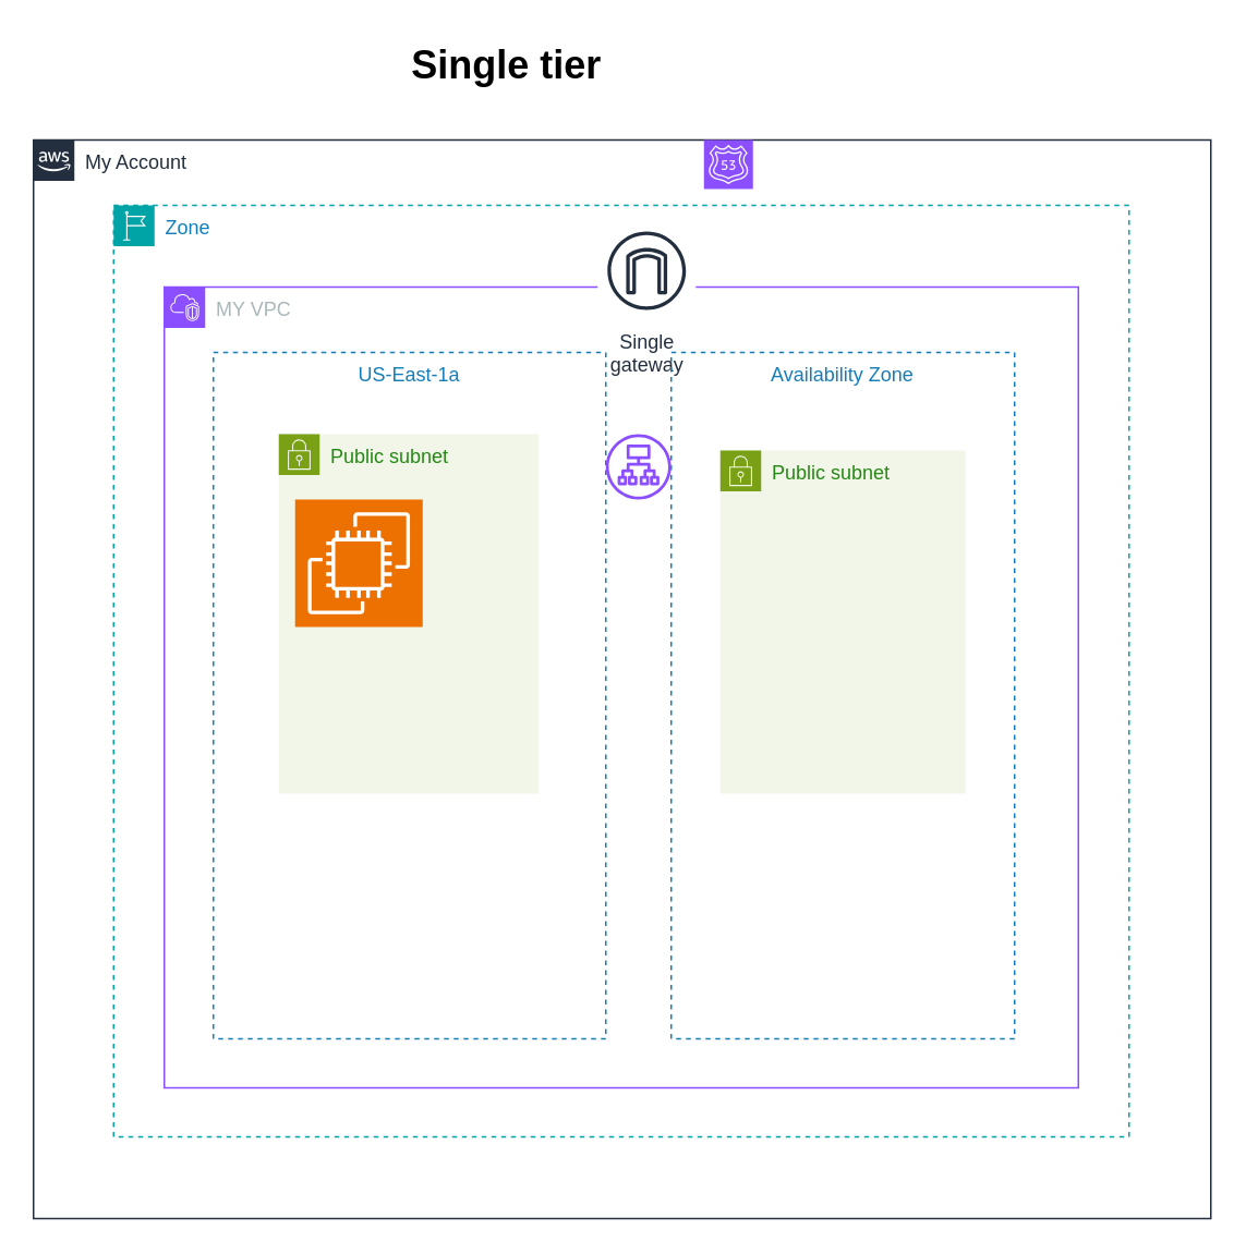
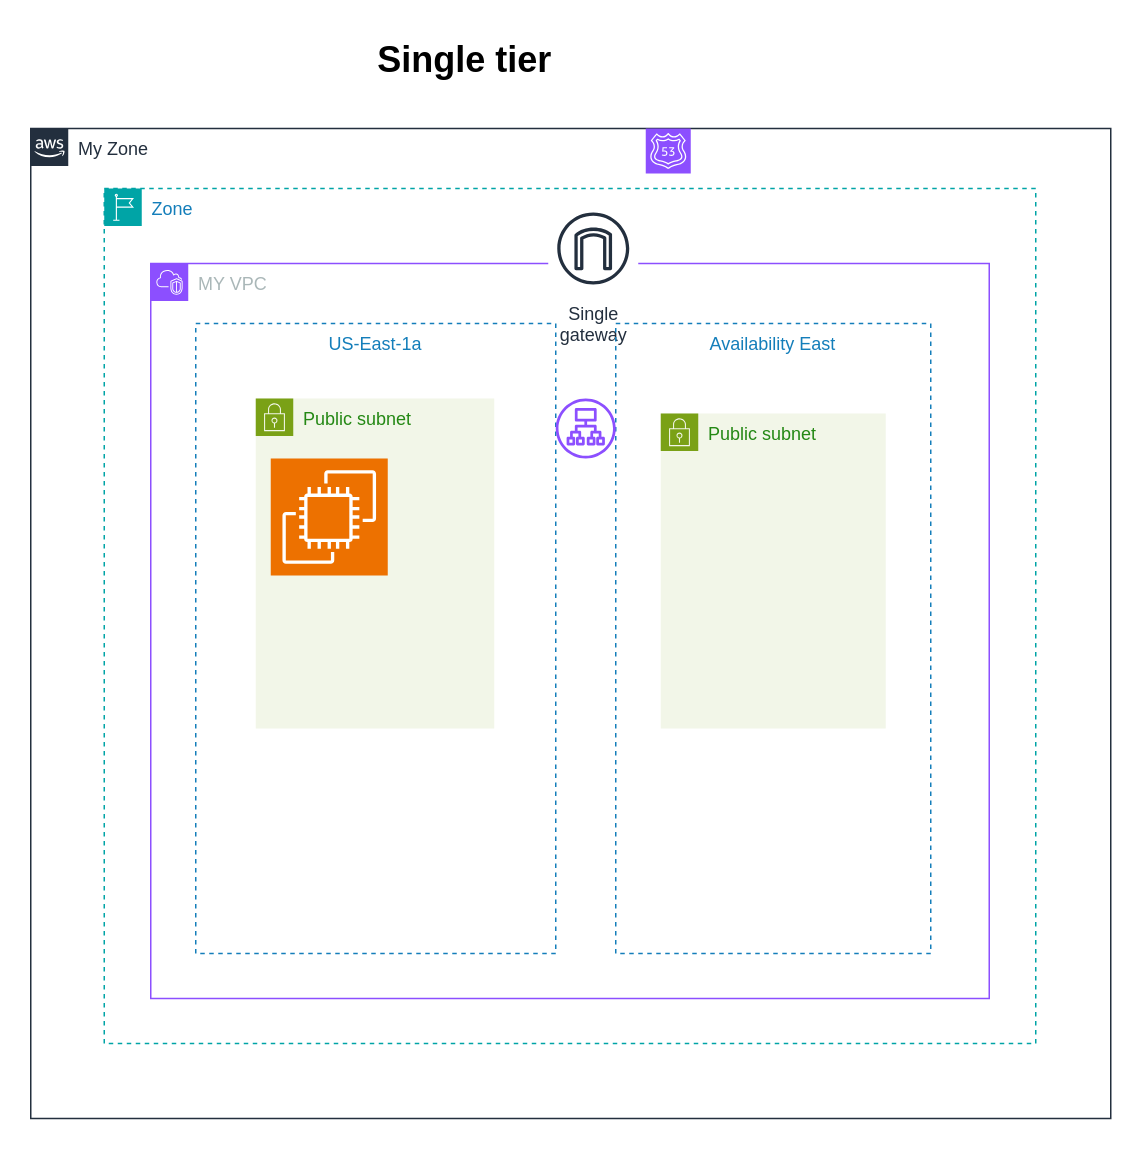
- <mxCell id="2" value="My Account" style="points=[[0,0],[0.25,0],[0.5,0],[0.75,0],[1,0],[1,0.25],[1,0.5],[1,0.75],[1,1],[0.75,1],[0.5,1],[0.25,1],[0,1],[0,0.75],[0,0.5],[0,0.25]];outlineConnect=0;gradientColor=none;html=1;whiteSpace=wrap;fontSize=12;fontStyle=0;container=1;pointerEvents=0;collapsible=0;recursiveResize=0;shape=mxgraph.aws4.group;grIcon=mxgraph.aws4.group_aws_cloud_alt;strokeColor=#232F3E;fillColor=none;verticalAlign=top;align=left;spacingLeft=30;fontColor=#232F3E;dashed=0;" vertex="1" parent="1"><mxGeometry x="20" y="85" width="720" height="660" as="geometry" /></mxCell>
+ <mxCell id="2" value="My Zone" style="points=[[0,0],[0.25,0],[0.5,0],[0.75,0],[1,0],[1,0.25],[1,0.5],[1,0.75],[1,1],[0.75,1],[0.5,1],[0.25,1],[0,1],[0,0.75],[0,0.5],[0,0.25]];outlineConnect=0;gradientColor=none;html=1;whiteSpace=wrap;fontSize=12;fontStyle=0;container=1;pointerEvents=0;collapsible=0;recursiveResize=0;shape=mxgraph.aws4.group;grIcon=mxgraph.aws4.group_aws_cloud_alt;strokeColor=#232F3E;fillColor=none;verticalAlign=top;align=left;spacingLeft=30;fontColor=#232F3E;dashed=0;" vertex="1" parent="1"><mxGeometry x="20" y="85" width="720" height="660" as="geometry" /></mxCell>
- <mxCell id="9" value="Availability Zone" style="fillColor=none;strokeColor=#147EBA;dashed=1;verticalAlign=top;fontStyle=0;fontColor=#147EBA;whiteSpace=wrap;html=1;" vertex="1" parent="4"><mxGeometry x="310" y="40" width="210" height="420" as="geometry" /></mxCell>
+ <mxCell id="9" value="Availability East" style="fillColor=none;strokeColor=#147EBA;dashed=1;verticalAlign=top;fontStyle=0;fontColor=#147EBA;whiteSpace=wrap;html=1;" vertex="1" parent="4"><mxGeometry x="310" y="40" width="210" height="420" as="geometry" /></mxCell>
